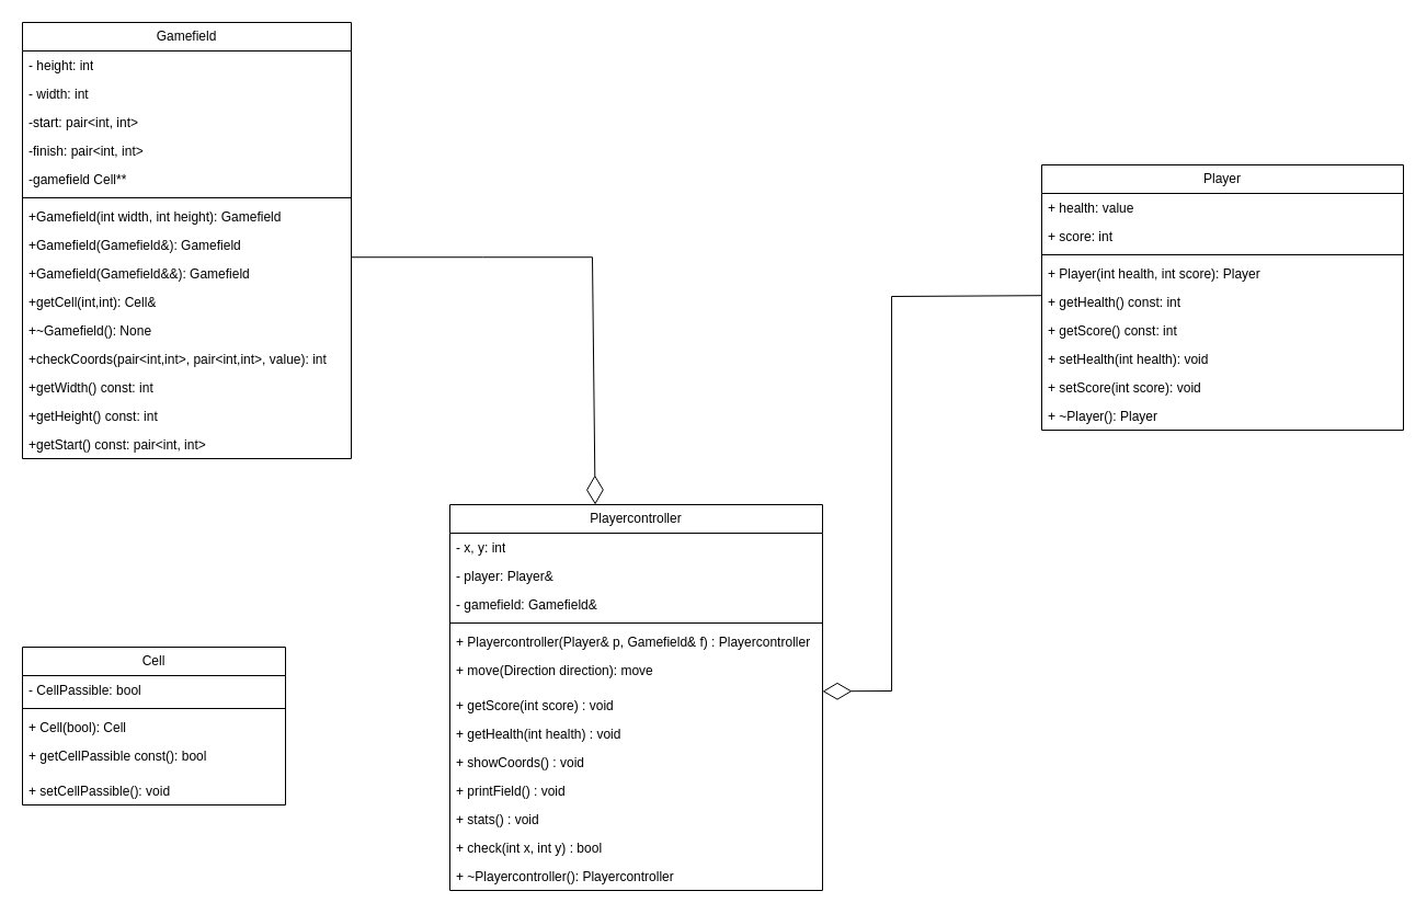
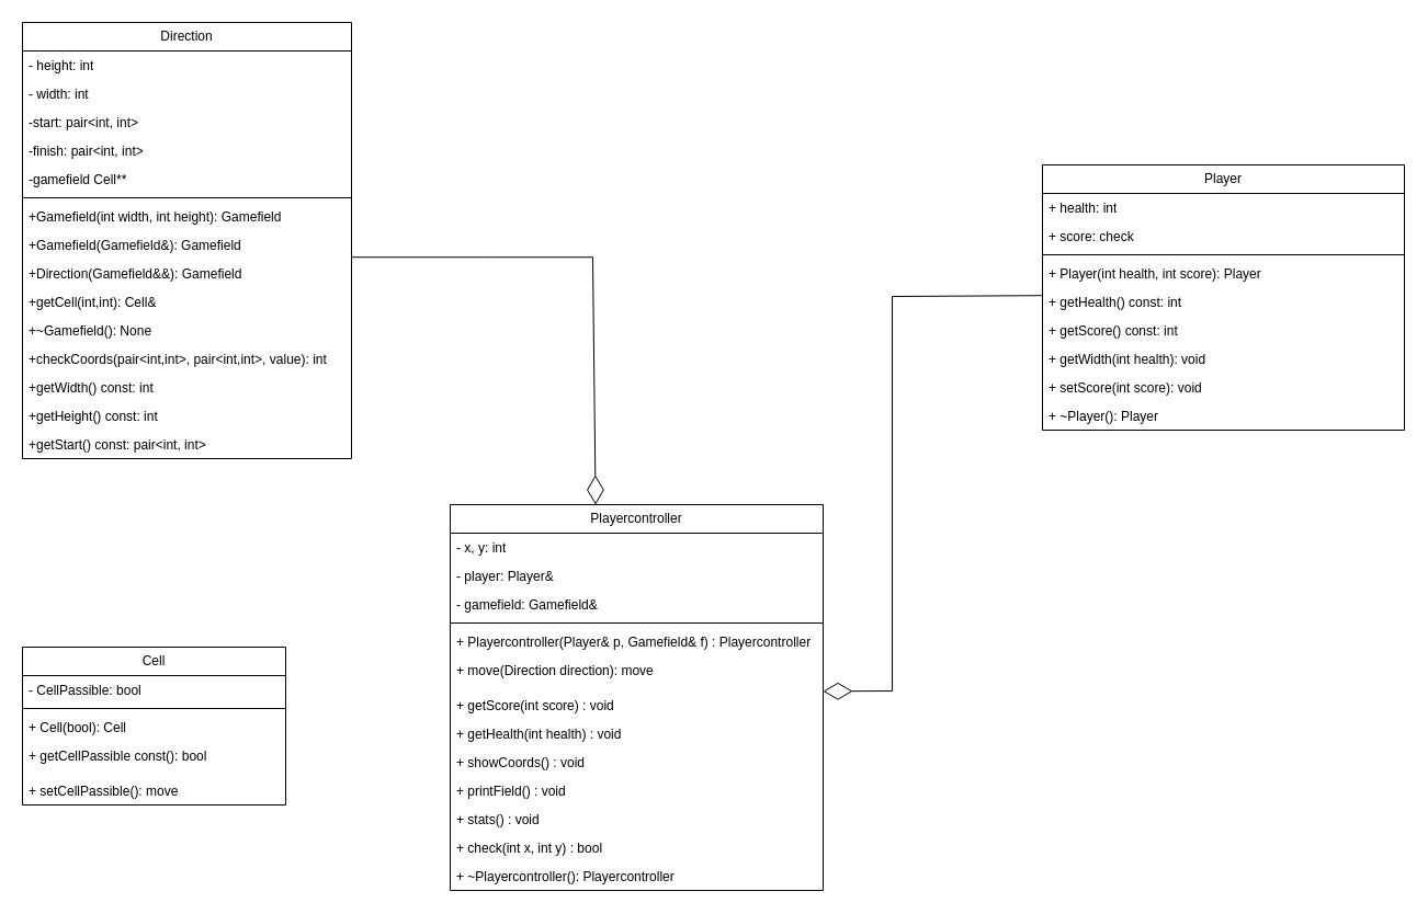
- <mxCell id="18" value="Gamefield" style="swimlane;fontStyle=0;childLayout=stackLayout;horizontal=1;startSize=26;fillColor=none;horizontalStack=0;resizeParent=1;resizeParentMax=0;resizeLast=0;collapsible=1;marginBottom=0;whiteSpace=wrap;html=1;" vertex="1" parent="1"><mxGeometry x="20" y="20" width="300" height="398" as="geometry"><mxRectangle x="414" y="270" width="100" height="30" as="alternateBounds" /></mxGeometry></mxCell>
+ <mxCell id="18" value="Direction" style="swimlane;fontStyle=0;childLayout=stackLayout;horizontal=1;startSize=26;fillColor=none;horizontalStack=0;resizeParent=1;resizeParentMax=0;resizeLast=0;collapsible=1;marginBottom=0;whiteSpace=wrap;html=1;" vertex="1" parent="1"><mxGeometry x="20" y="20" width="300" height="398" as="geometry"><mxRectangle x="414" y="270" width="100" height="30" as="alternateBounds" /></mxGeometry></mxCell>
- <mxCell id="9" value="+ health: value" style="text;strokeColor=none;fillColor=none;align=left;verticalAlign=top;spacingLeft=4;spacingRight=4;overflow=hidden;rotatable=0;points=[[0,0.5],[1,0.5]];portConstraint=eastwest;whiteSpace=wrap;html=1;" vertex="1" parent="8"><mxGeometry y="26" width="330" height="26" as="geometry" /></mxCell>
+ <mxCell id="9" value="+ health: int" style="text;strokeColor=none;fillColor=none;align=left;verticalAlign=top;spacingLeft=4;spacingRight=4;overflow=hidden;rotatable=0;points=[[0,0.5],[1,0.5]];portConstraint=eastwest;whiteSpace=wrap;html=1;" vertex="1" parent="8"><mxGeometry y="26" width="330" height="26" as="geometry" /></mxCell>
- <mxCell id="10" value="+ score: int" style="text;strokeColor=none;fillColor=none;align=left;verticalAlign=top;spacingLeft=4;spacingRight=4;overflow=hidden;rotatable=0;points=[[0,0.5],[1,0.5]];portConstraint=eastwest;whiteSpace=wrap;html=1;" vertex="1" parent="8"><mxGeometry y="52" width="330" height="26" as="geometry" /></mxCell>
+ <mxCell id="10" value="+ score: check" style="text;strokeColor=none;fillColor=none;align=left;verticalAlign=top;spacingLeft=4;spacingRight=4;overflow=hidden;rotatable=0;points=[[0,0.5],[1,0.5]];portConstraint=eastwest;whiteSpace=wrap;html=1;" vertex="1" parent="8"><mxGeometry y="52" width="330" height="26" as="geometry" /></mxCell>
- <mxCell id="27" value="+Gamefield(Gamefield&amp;amp;&amp;amp;): Gamefield" style="text;strokeColor=none;fillColor=none;align=left;verticalAlign=top;spacingLeft=4;spacingRight=4;overflow=hidden;rotatable=0;points=[[0,0.5],[1,0.5]];portConstraint=eastwest;whiteSpace=wrap;html=1;" vertex="1" parent="18"><mxGeometry y="216" width="300" height="26" as="geometry" /></mxCell>
+ <mxCell id="27" value="+Direction(Gamefield&amp;amp;&amp;amp;): Gamefield" style="text;strokeColor=none;fillColor=none;align=left;verticalAlign=top;spacingLeft=4;spacingRight=4;overflow=hidden;rotatable=0;points=[[0,0.5],[1,0.5]];portConstraint=eastwest;whiteSpace=wrap;html=1;" vertex="1" parent="18"><mxGeometry y="216" width="300" height="26" as="geometry" /></mxCell>
- <mxCell id="15" value="+ setHealth(int health): void" style="text;strokeColor=none;fillColor=none;align=left;verticalAlign=top;spacingLeft=4;spacingRight=4;overflow=hidden;rotatable=0;points=[[0,0.5],[1,0.5]];portConstraint=eastwest;whiteSpace=wrap;html=1;" vertex="1" parent="8"><mxGeometry y="164" width="330" height="26" as="geometry" /></mxCell>
+ <mxCell id="15" value="+ getWidth(int health): void" style="text;strokeColor=none;fillColor=none;align=left;verticalAlign=top;spacingLeft=4;spacingRight=4;overflow=hidden;rotatable=0;points=[[0,0.5],[1,0.5]];portConstraint=eastwest;whiteSpace=wrap;html=1;" vertex="1" parent="8"><mxGeometry y="164" width="330" height="26" as="geometry" /></mxCell>
- <mxCell id="7" value="+ setCellPassible(): void" style="text;strokeColor=none;fillColor=none;align=left;verticalAlign=top;spacingLeft=4;spacingRight=4;overflow=hidden;rotatable=0;points=[[0,0.5],[1,0.5]];portConstraint=eastwest;whiteSpace=wrap;html=1;" vertex="1" parent="2"><mxGeometry y="118" width="240" height="26" as="geometry" /></mxCell>
+ <mxCell id="7" value="+ setCellPassible(): move" style="text;strokeColor=none;fillColor=none;align=left;verticalAlign=top;spacingLeft=4;spacingRight=4;overflow=hidden;rotatable=0;points=[[0,0.5],[1,0.5]];portConstraint=eastwest;whiteSpace=wrap;html=1;" vertex="1" parent="2"><mxGeometry y="118" width="240" height="26" as="geometry" /></mxCell>
